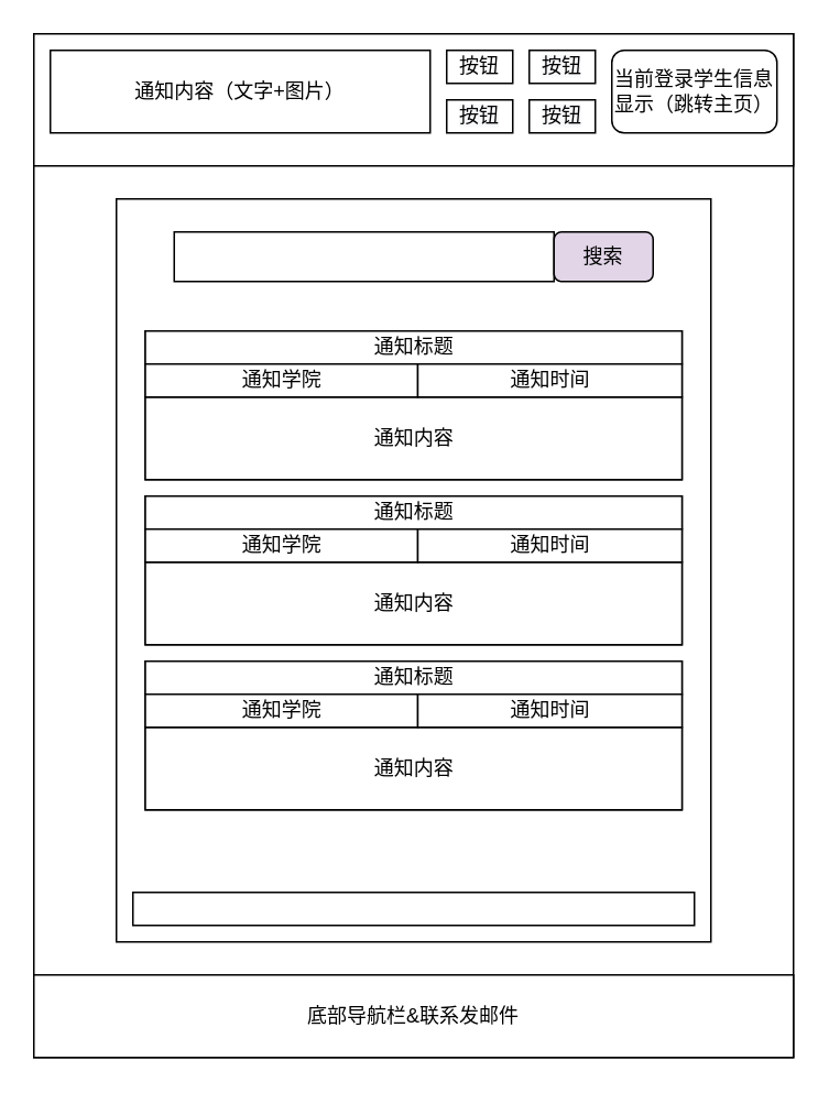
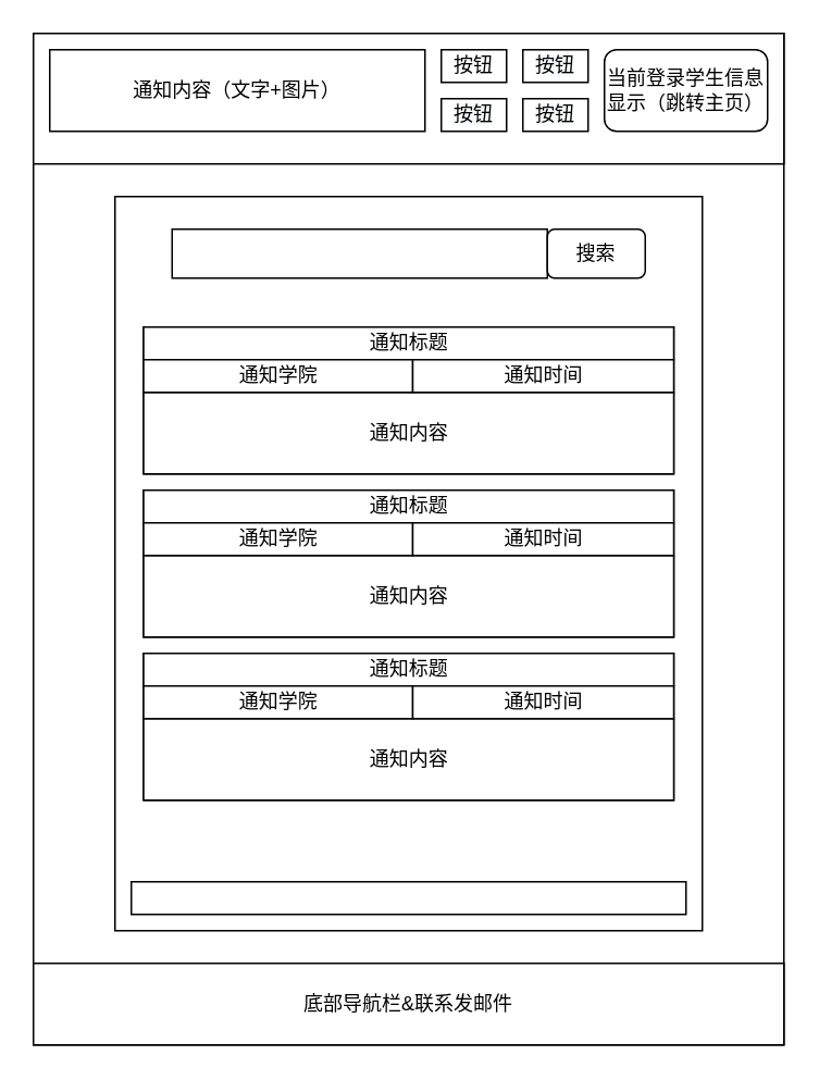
- <mxCell id="29" value="搜索" style="rounded=1;whiteSpace=wrap;html=1;fillColor=#e1d5e7;" vertex="1" parent="1"><mxGeometry x="335" y="140" width="60" height="30" as="geometry" /></mxCell>
+ <mxCell id="29" value="搜索" style="rounded=1;whiteSpace=wrap;html=1;" vertex="1" parent="1"><mxGeometry x="335" y="140" width="60" height="30" as="geometry" /></mxCell>
